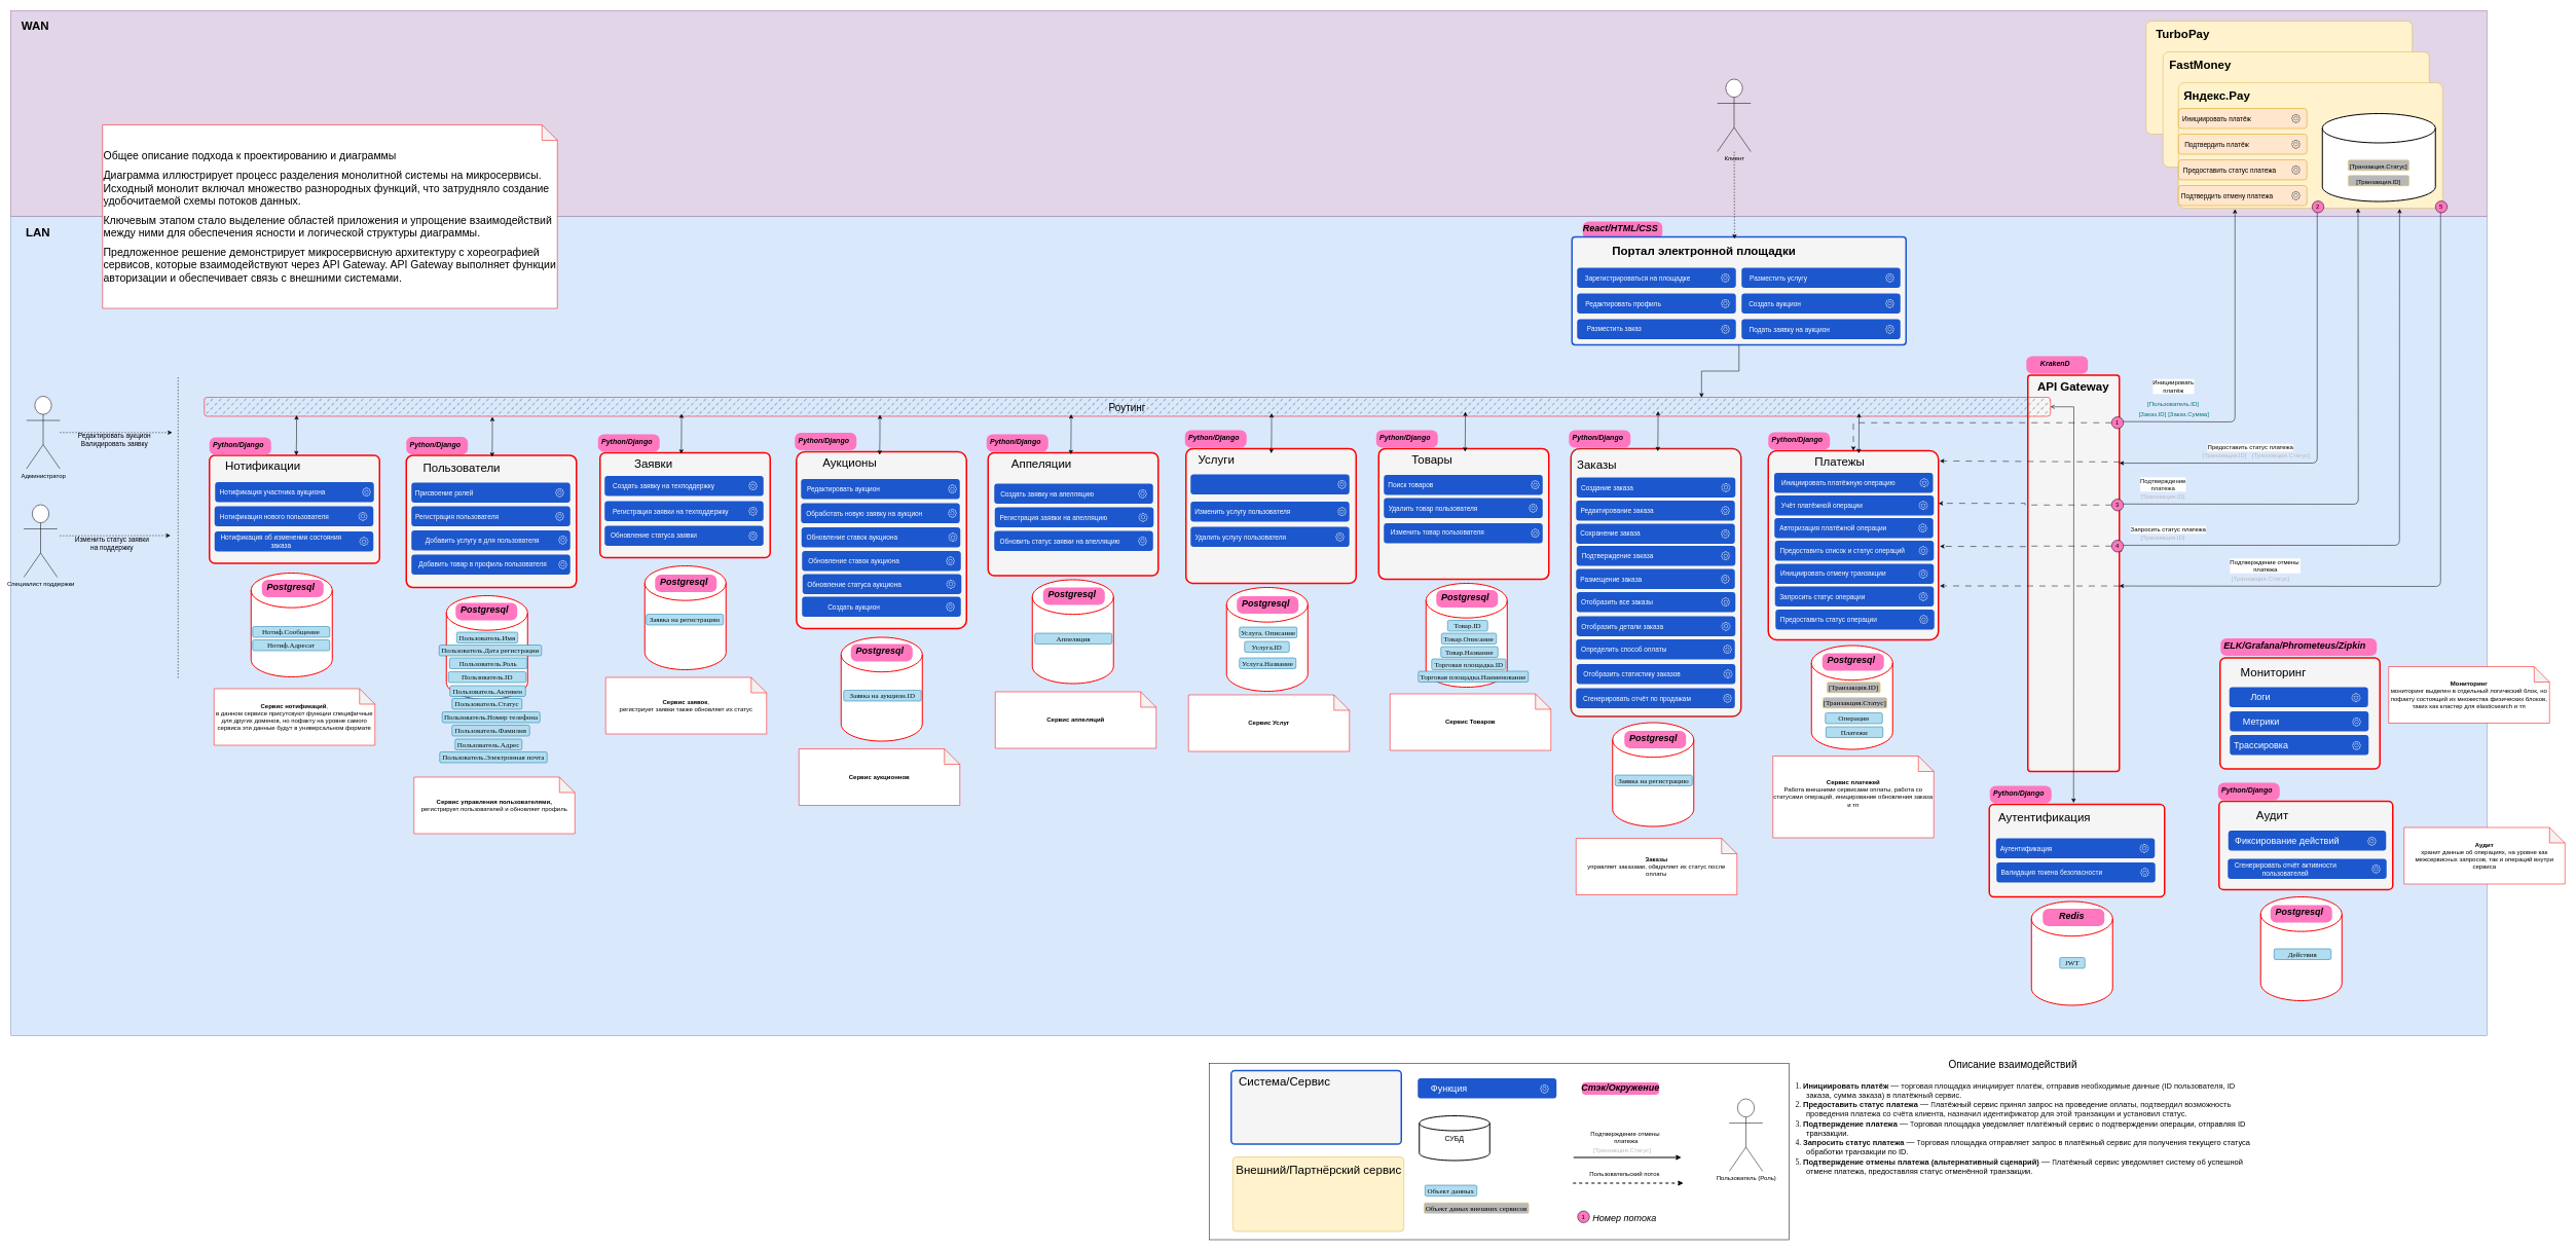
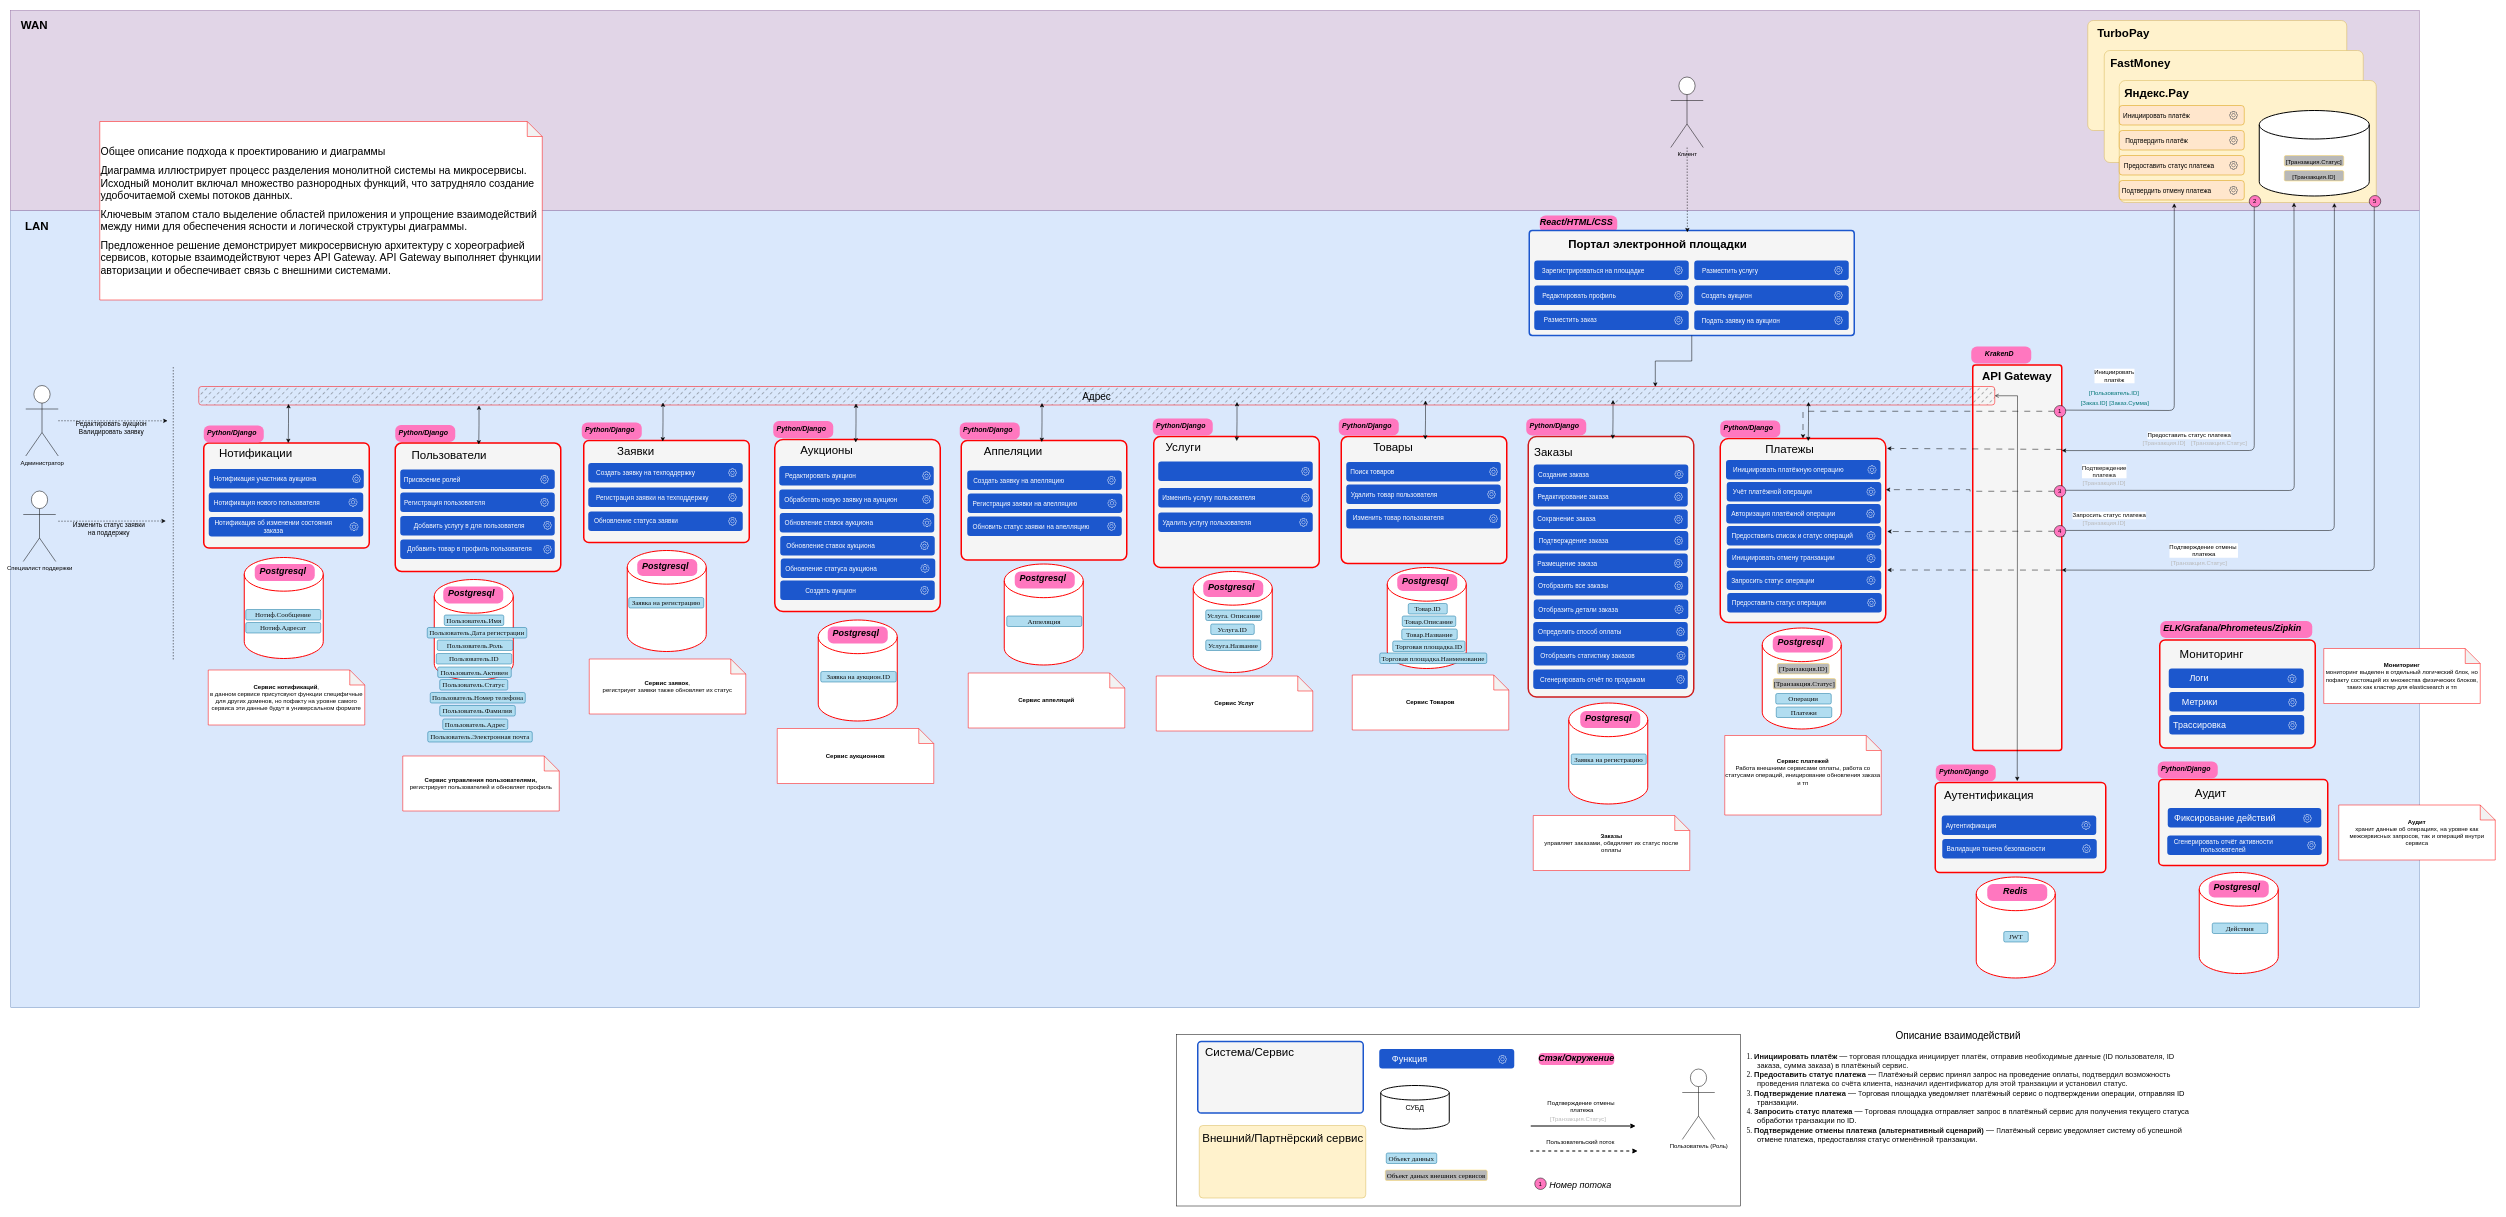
- <mxCell id="299" value="&lt;font style=&quot;font-size: 20px;&quot;&gt;Роутинг&lt;/font&gt;" style="rounded=1;whiteSpace=wrap;html=1;fillColor=#333333;fillStyle=dashed;gradientColor=none;strokeColor=#FF0000;movable=1;resizable=1;rotatable=1;deletable=1;editable=1;locked=0;connectable=1;" vertex="1" parent="1"><mxGeometry x="397" y="772" width="3592" height="37" as="geometry" /></mxCell>
+ <mxCell id="299" value="&lt;font style=&quot;font-size: 20px;&quot;&gt;Адрес&lt;/font&gt;" style="rounded=1;whiteSpace=wrap;html=1;fillColor=#333333;fillStyle=dashed;gradientColor=none;strokeColor=#FF0000;movable=1;resizable=1;rotatable=1;deletable=1;editable=1;locked=0;connectable=1;" vertex="1" parent="1"><mxGeometry x="397" y="772" width="3592" height="37" as="geometry" /></mxCell>
